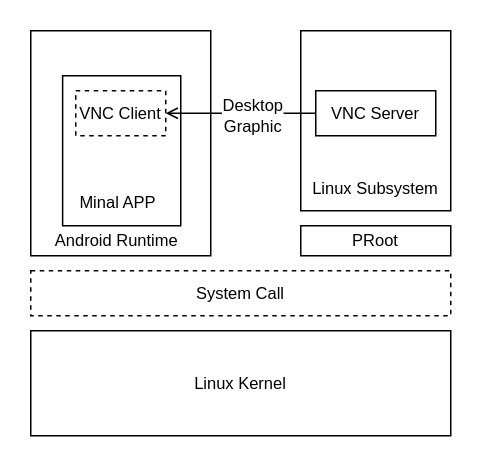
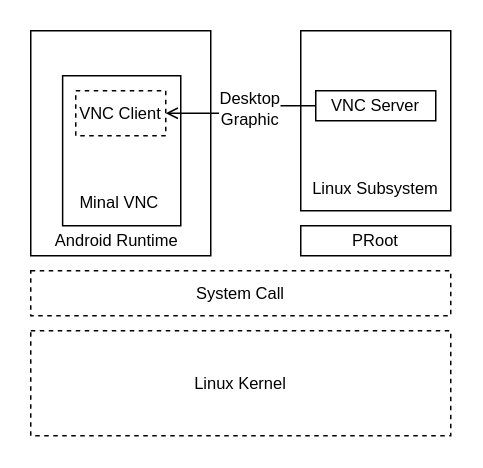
- <mxCell id="12" value="VNC Server" style="rounded=0;whiteSpace=wrap;html=1;fontSize=11;" vertex="1" parent="1"><mxGeometry x="210" y="60" width="80" height="30" as="geometry" /></mxCell>
+ <mxCell id="12" value="VNC Server" style="rounded=0;whiteSpace=wrap;html=1;fontSize=11;" vertex="1" parent="1"><mxGeometry x="210" y="60" width="80" height="20" as="geometry" /></mxCell>
- <mxCell id="13" value="Minal APP" style="text;strokeColor=none;fillColor=none;align=left;verticalAlign=top;spacingLeft=4;spacingRight=4;overflow=hidden;rotatable=0;points=[[0,0.5],[1,0.5]];portConstraint=eastwest;fontSize=11;" vertex="1" parent="1"><mxGeometry x="46.92" y="121.43" width="66.17" height="28.57" as="geometry" /></mxCell>
+ <mxCell id="13" value="Minal VNC" style="text;strokeColor=none;fillColor=none;align=left;verticalAlign=top;spacingLeft=4;spacingRight=4;overflow=hidden;rotatable=0;points=[[0,0.5],[1,0.5]];portConstraint=eastwest;fontSize=11;" vertex="1" parent="1"><mxGeometry x="46.92" y="121.43" width="66.17" height="28.57" as="geometry" /></mxCell>
- <mxCell id="4" value="Linux Kernel" style="rounded=0;whiteSpace=wrap;html=1;fontSize=11;" vertex="1" parent="1"><mxGeometry x="20" y="220" width="280" height="70" as="geometry" /></mxCell>
+ <mxCell id="4" value="Linux Kernel" style="rounded=0;whiteSpace=wrap;html=1;fontSize=11;dashed=1;" vertex="1" parent="1"><mxGeometry x="20" y="220" width="280" height="70" as="geometry" /></mxCell>
